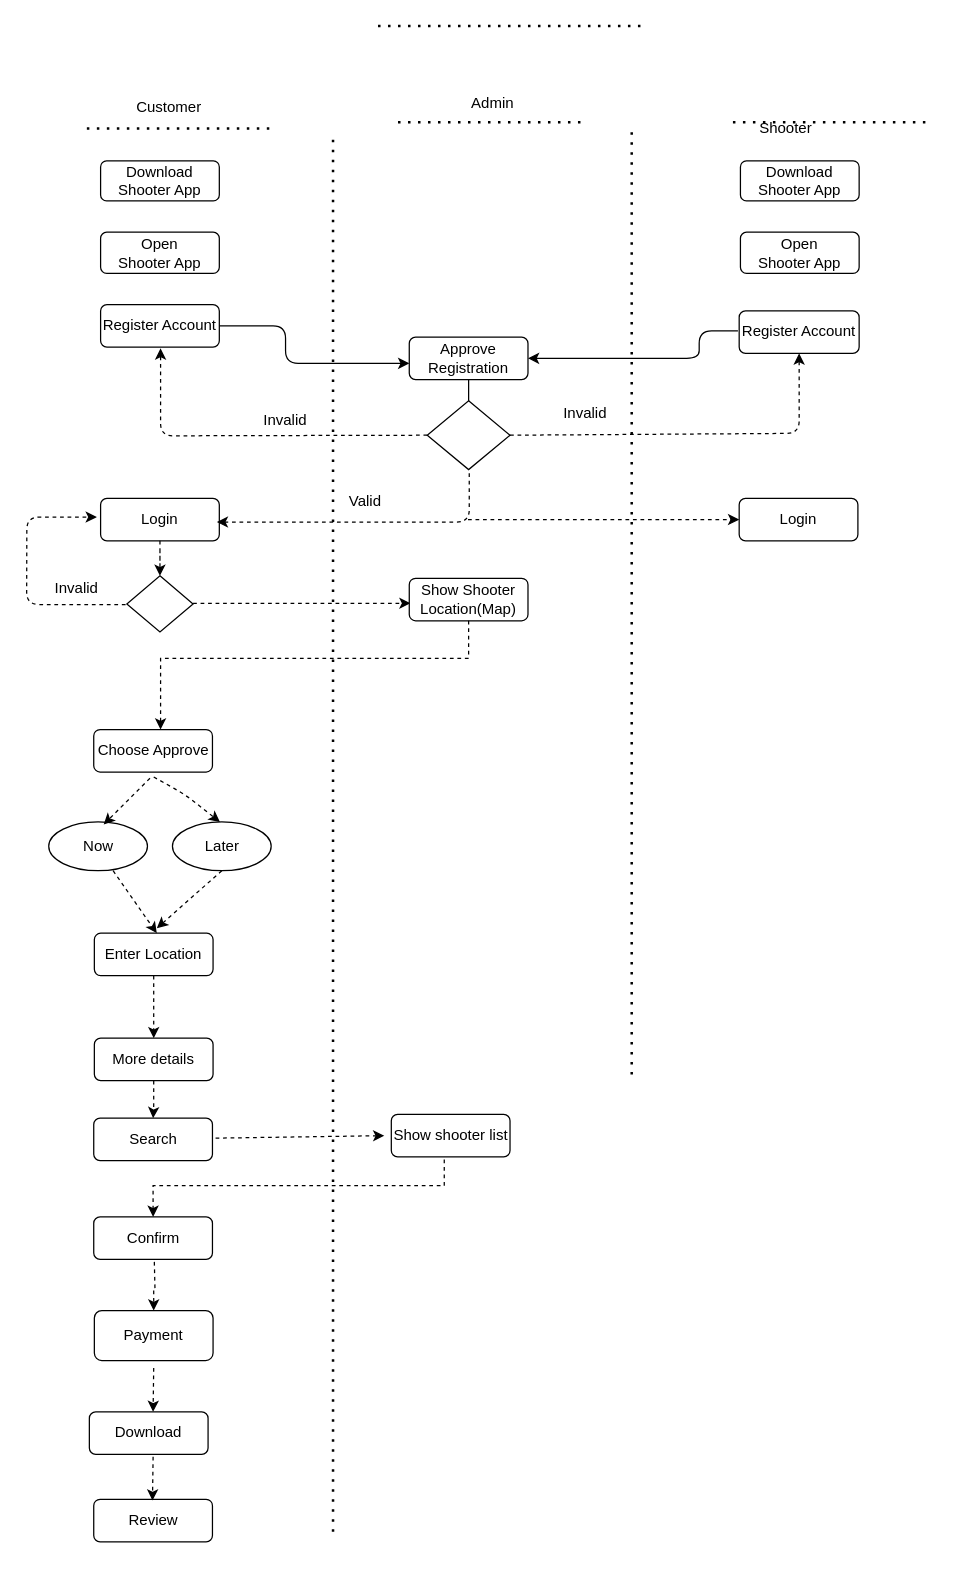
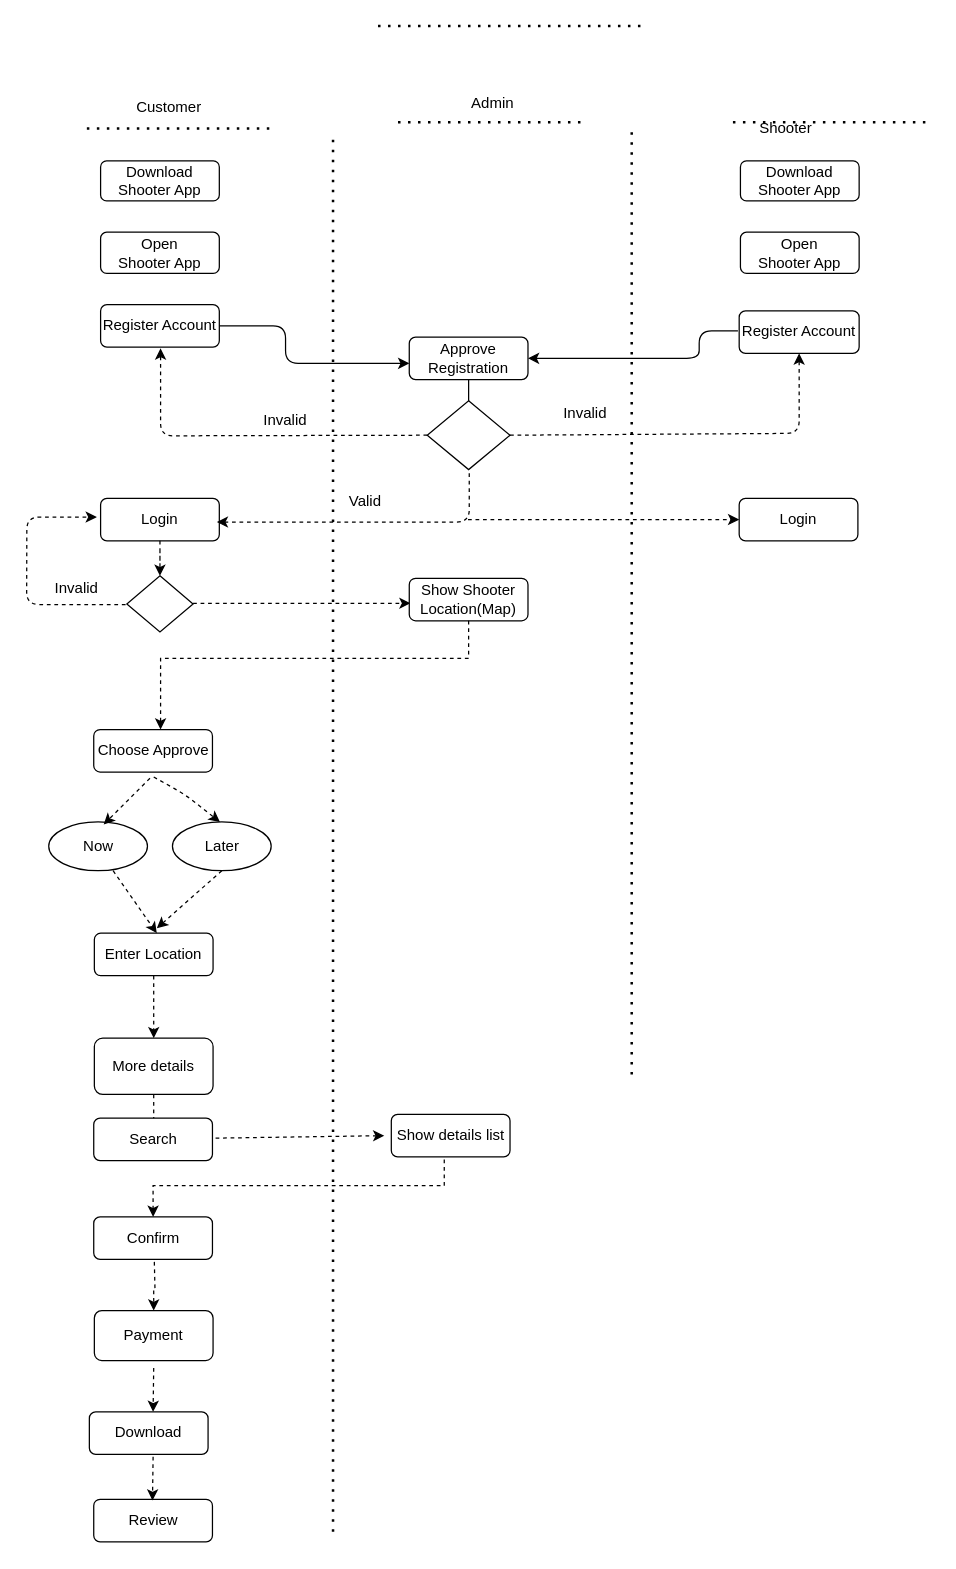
- <mxCell id="48" value="More details" style="rounded=1;whiteSpace=wrap;html=1;labelBackgroundColor=none;align=center;" vertex="1" parent="1"><mxGeometry x="75" y="830" width="95" height="34" as="geometry" /></mxCell>
+ <mxCell id="48" value="More details" style="rounded=1;whiteSpace=wrap;html=1;labelBackgroundColor=none;align=center;" vertex="1" parent="1"><mxGeometry x="75" y="830" width="95" height="45" as="geometry" /></mxCell>
- <mxCell id="58" value="Show shooter list" style="rounded=1;whiteSpace=wrap;html=1;labelBackgroundColor=none;align=center;" vertex="1" parent="1"><mxGeometry x="312.63" y="891" width="95" height="34" as="geometry" /></mxCell>
+ <mxCell id="58" value="Show details list" style="rounded=1;whiteSpace=wrap;html=1;labelBackgroundColor=none;align=center;" vertex="1" parent="1"><mxGeometry x="312.63" y="891" width="95" height="34" as="geometry" /></mxCell>
